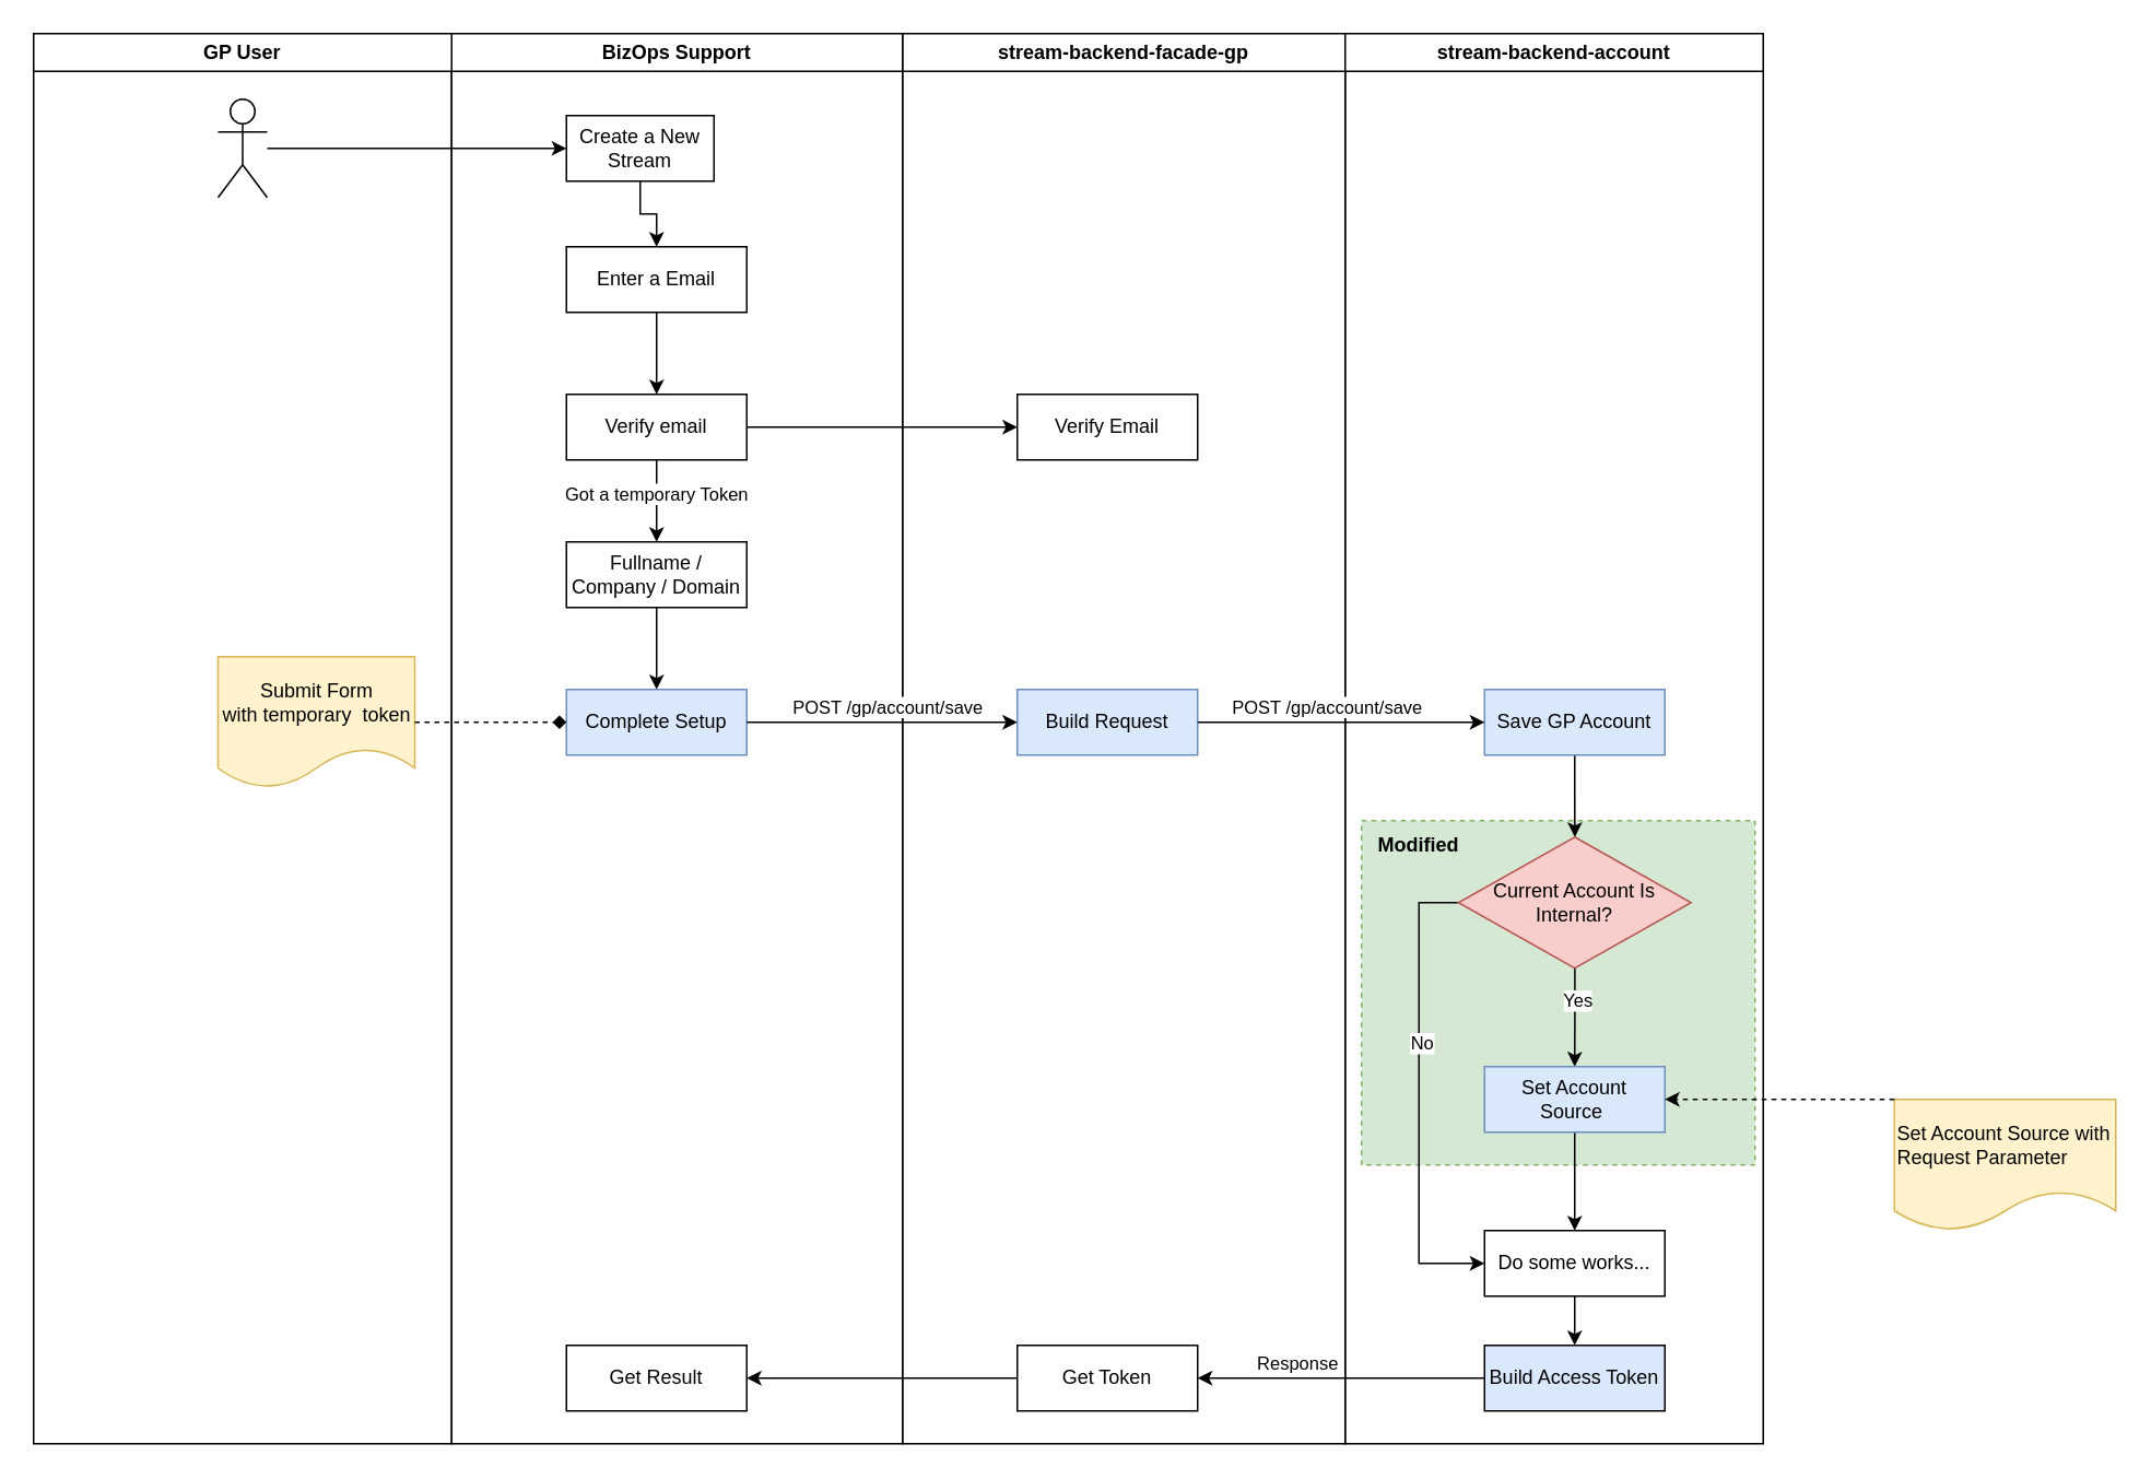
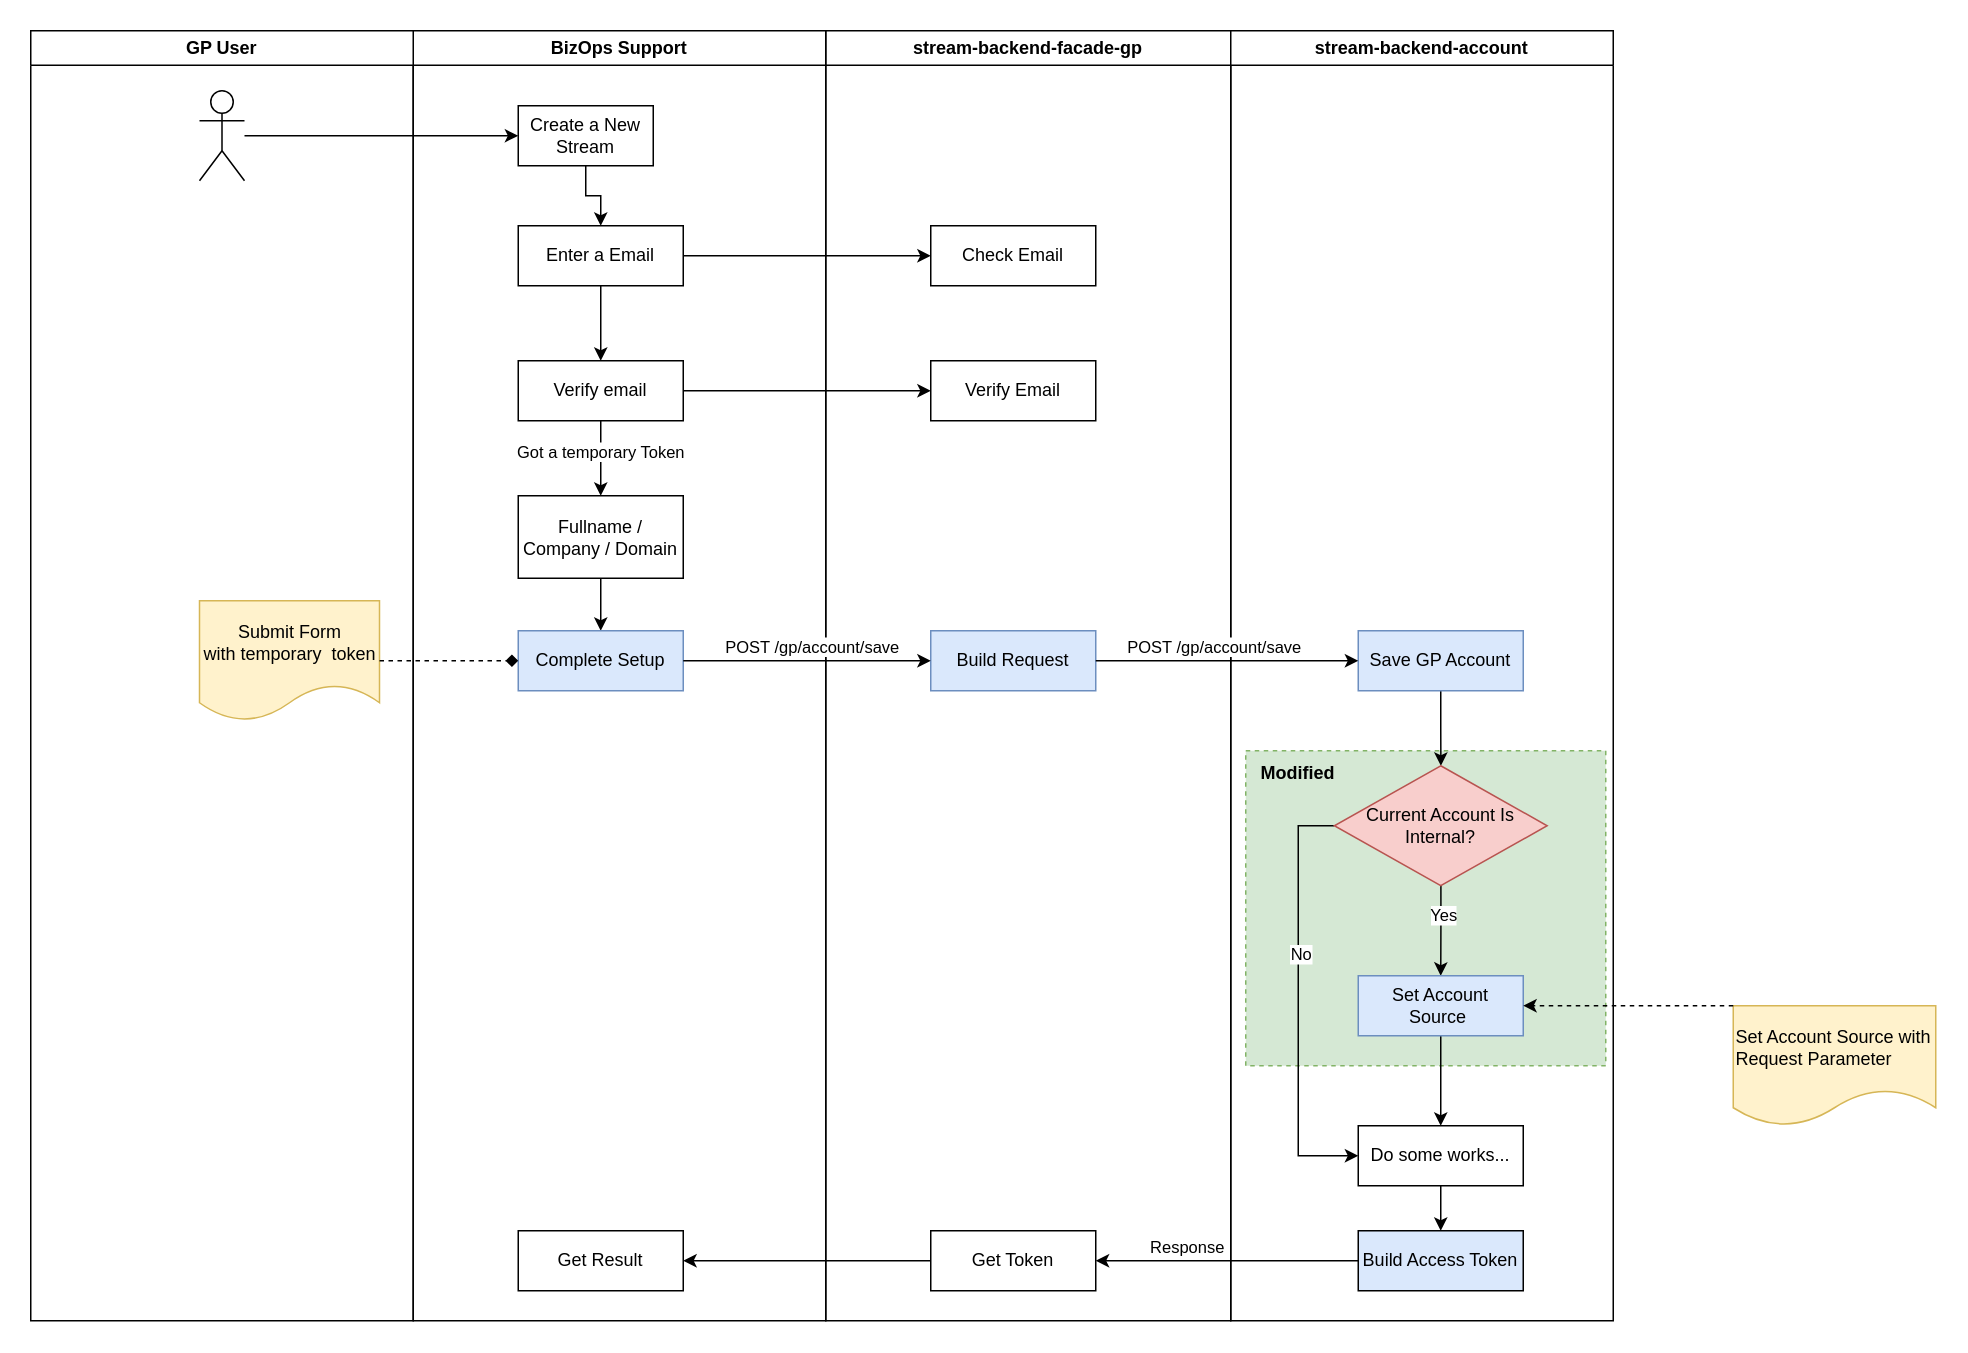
+ <mxCell id="36" style="edgeStyle=orthogonalEdgeStyle;rounded=0;orthogonalLoop=1;jettySize=auto;html=1;" parent="1" source="28" target="3" edge="1"><mxGeometry relative="1" as="geometry" /></mxCell>
+ <mxCell id="3" value="Check Email" style="rounded=0;whiteSpace=wrap;html=1;" parent="2" vertex="1"><mxGeometry x="70" y="130" width="110" height="40" as="geometry" /></mxCell>
- <mxCell id="33" value="Fullname / Company / Domain" style="rounded=0;whiteSpace=wrap;html=1;" parent="24" vertex="1"><mxGeometry x="70" y="310" width="110" height="40" as="geometry" /></mxCell>
+ <mxCell id="33" value="Fullname / Company / Domain" style="rounded=0;whiteSpace=wrap;html=1;" parent="24" vertex="1"><mxGeometry x="70" y="310" width="110" height="55" as="geometry" /></mxCell>
